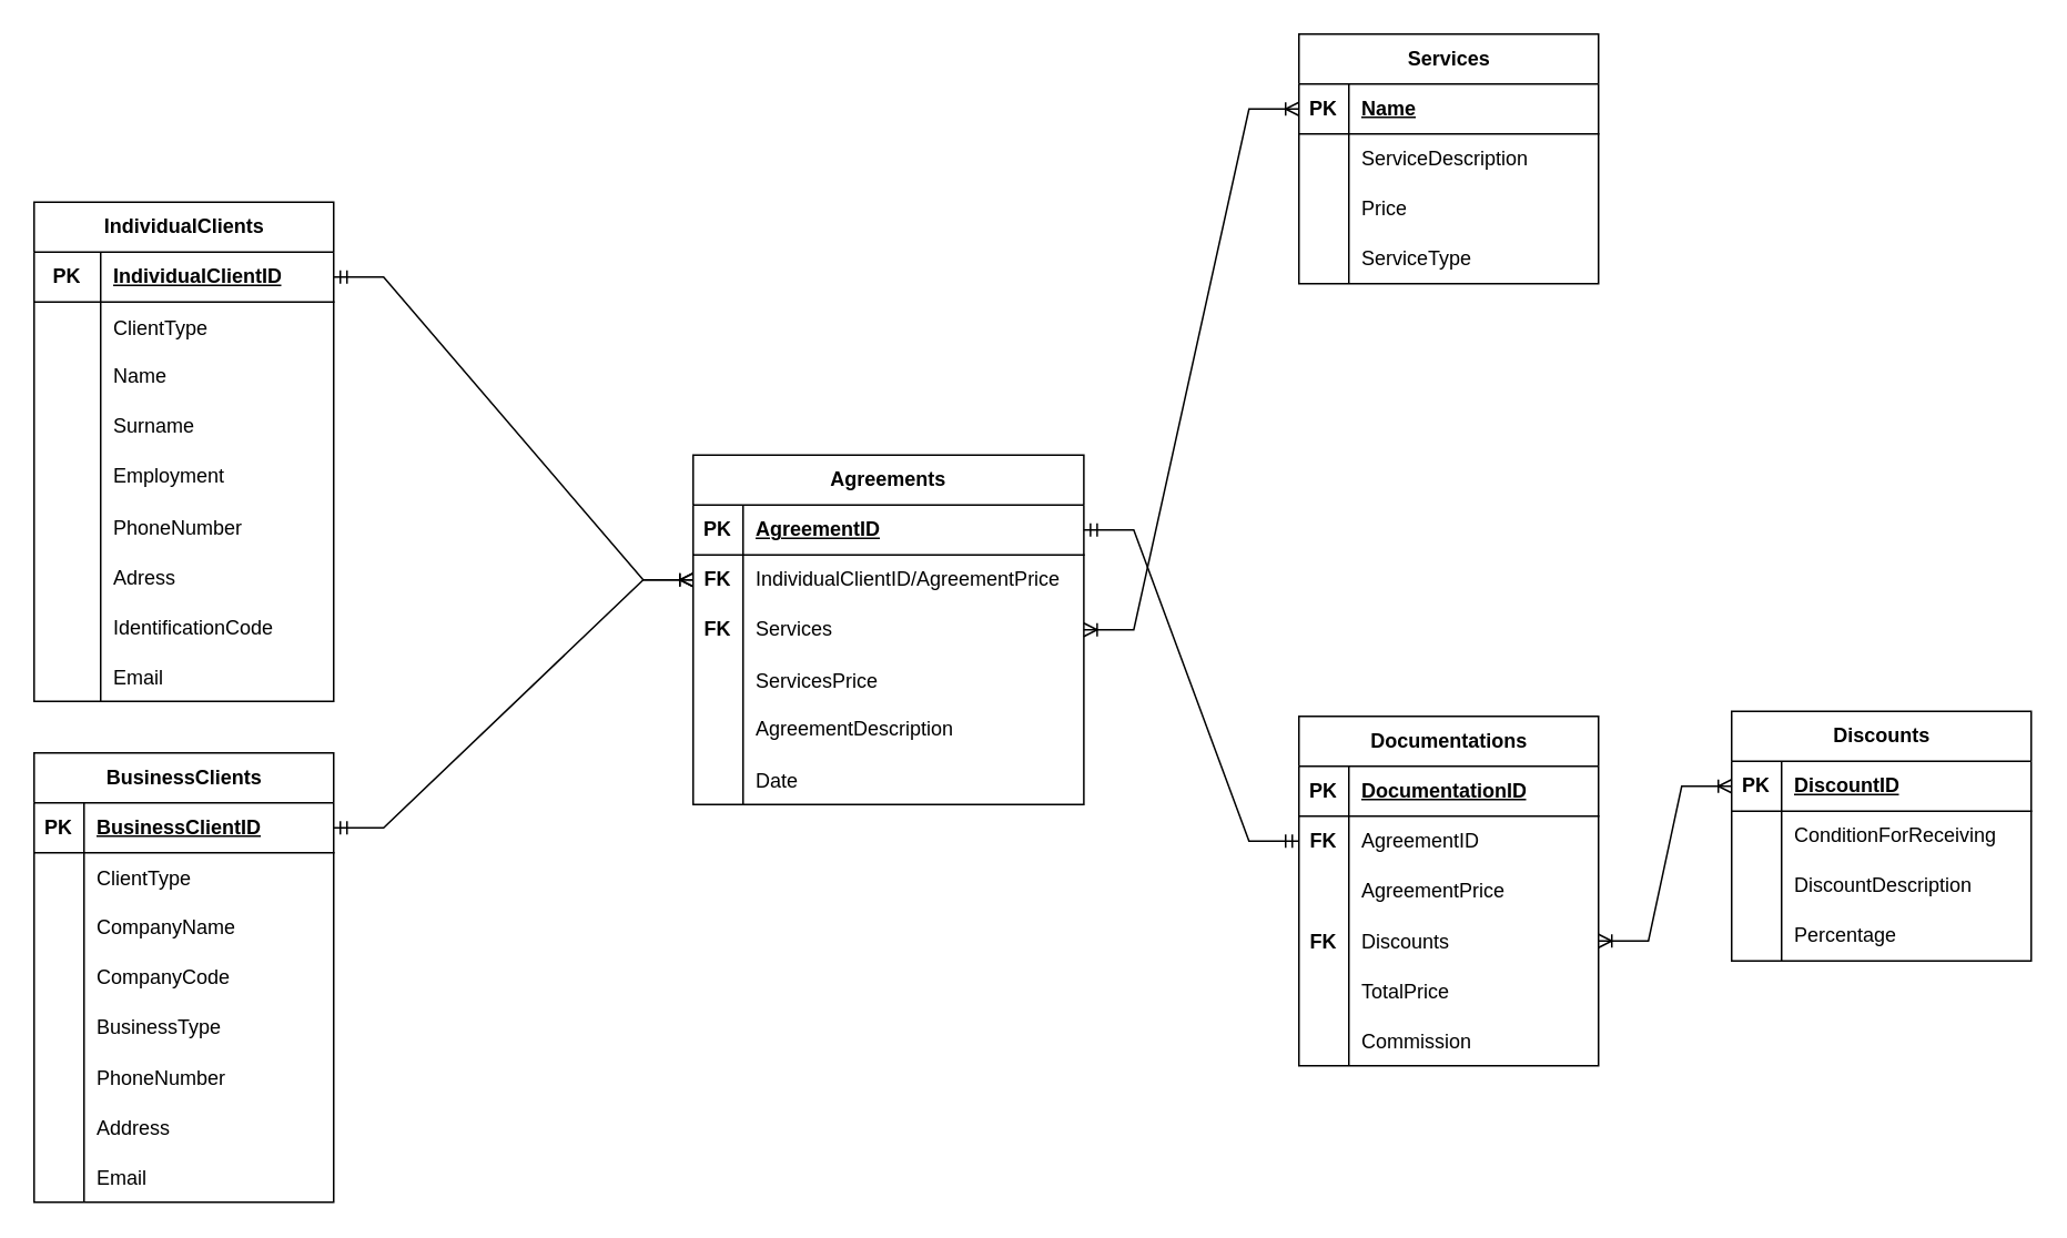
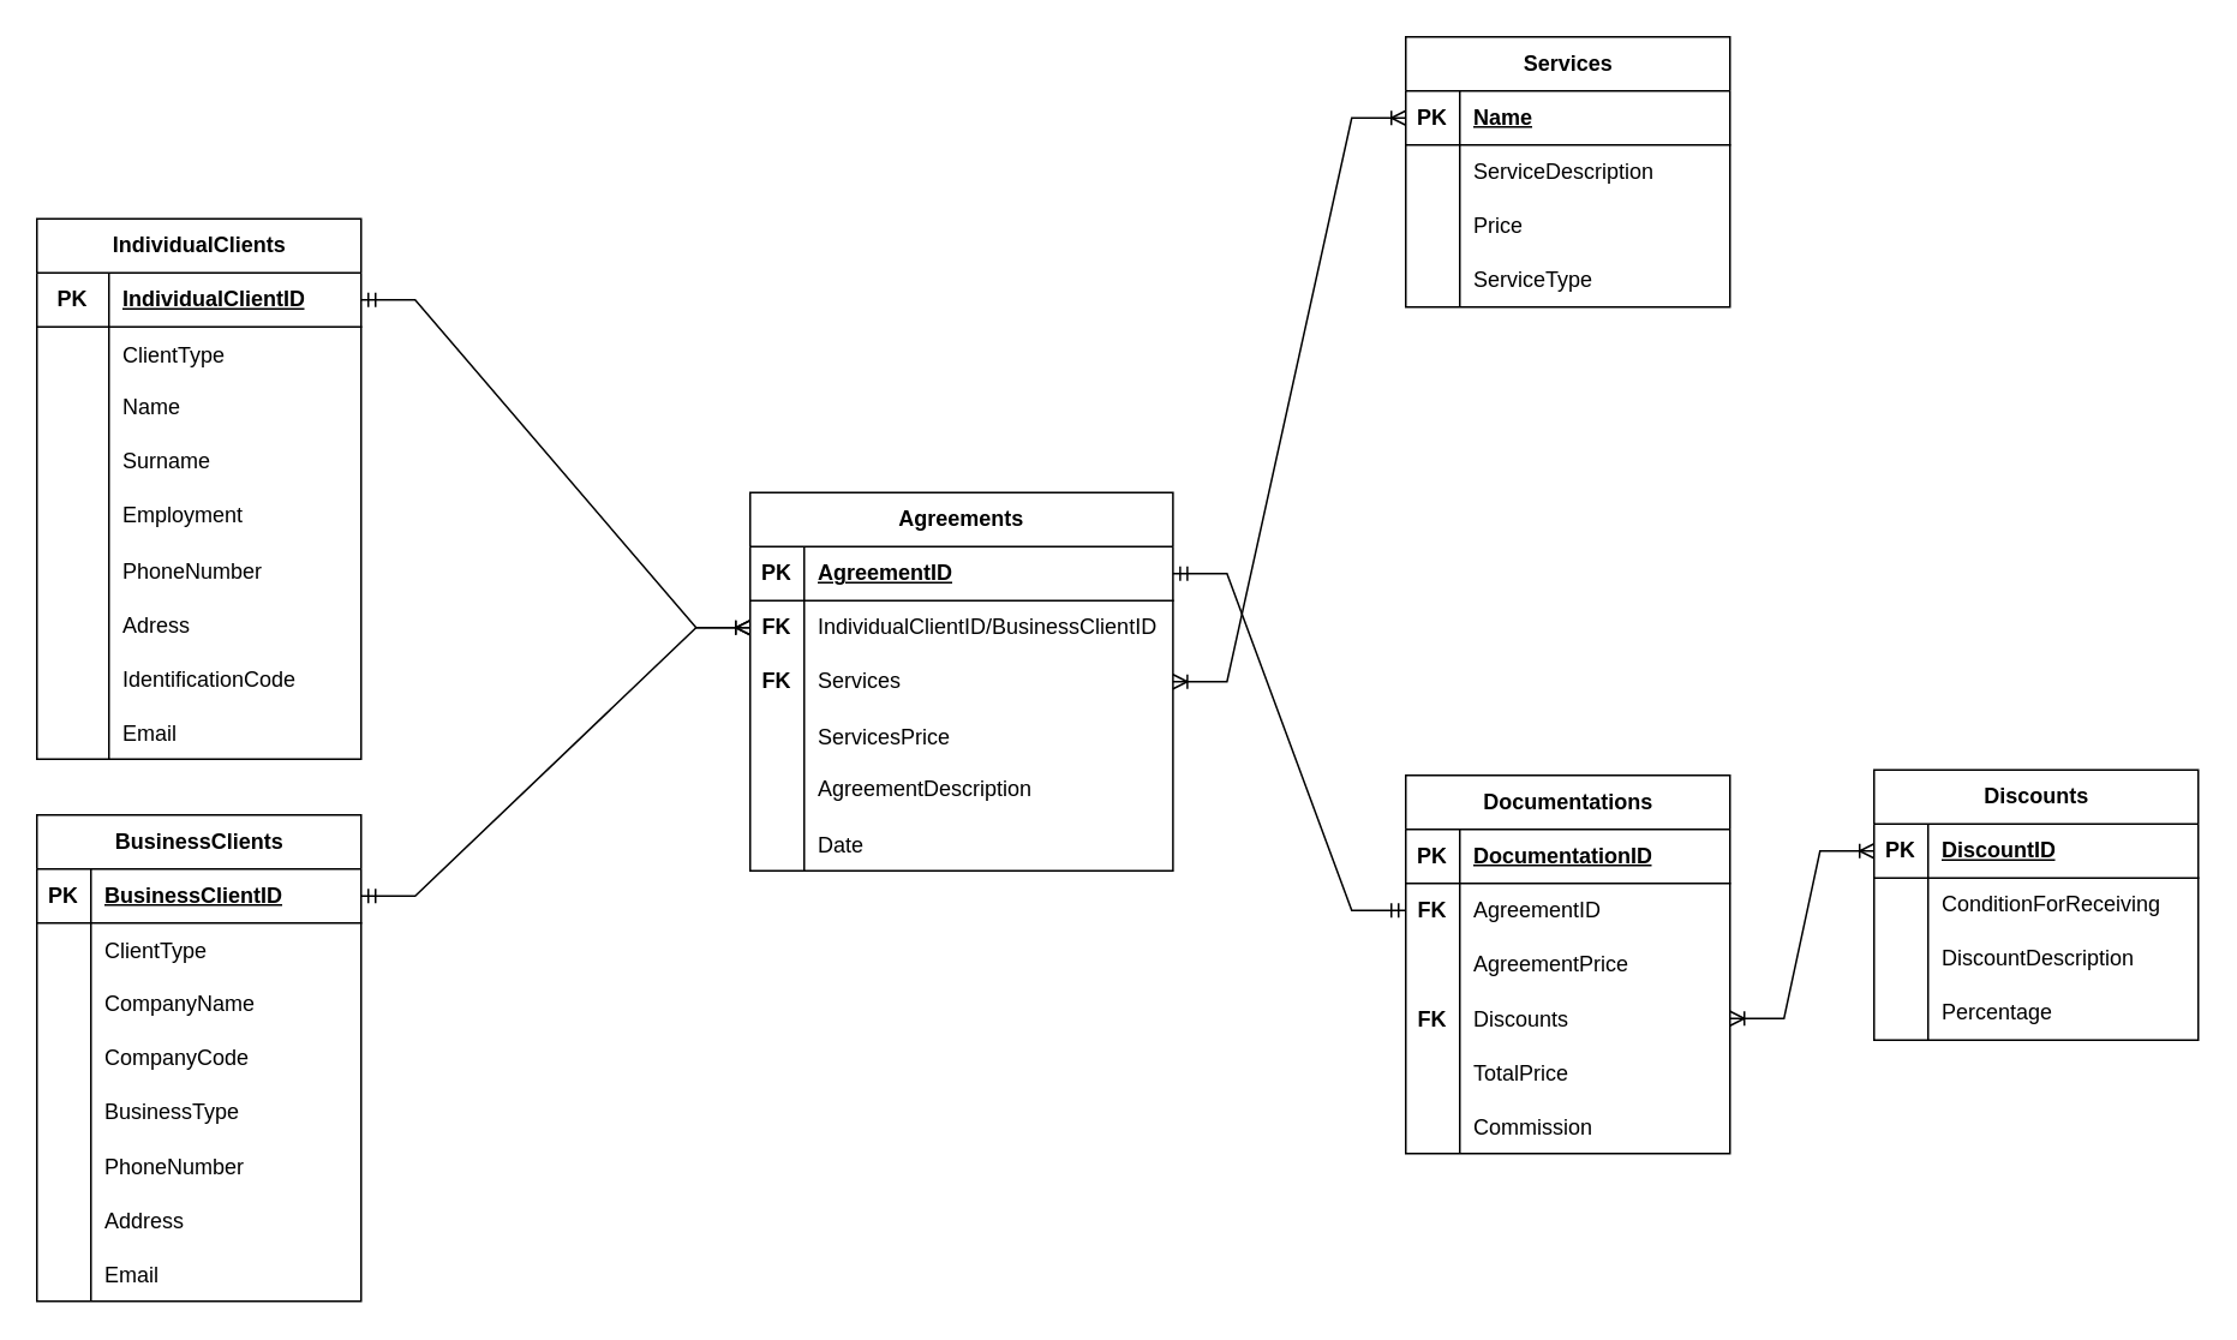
- <mxCell id="23" value="IndividualClientID/AgreementPrice" style="shape=partialRectangle;connectable=0;fillColor=none;top=0;left=0;bottom=0;right=0;align=left;spacingLeft=6;overflow=hidden;whiteSpace=wrap;html=1;" vertex="1" parent="21"><mxGeometry x="30" width="204.75" height="30" as="geometry"><mxRectangle width="204.75" height="30" as="alternateBounds" /></mxGeometry></mxCell>
+ <mxCell id="23" value="IndividualClientID/BusinessClientID" style="shape=partialRectangle;connectable=0;fillColor=none;top=0;left=0;bottom=0;right=0;align=left;spacingLeft=6;overflow=hidden;whiteSpace=wrap;html=1;" vertex="1" parent="21"><mxGeometry x="30" width="204.75" height="30" as="geometry"><mxRectangle width="204.75" height="30" as="alternateBounds" /></mxGeometry></mxCell>
